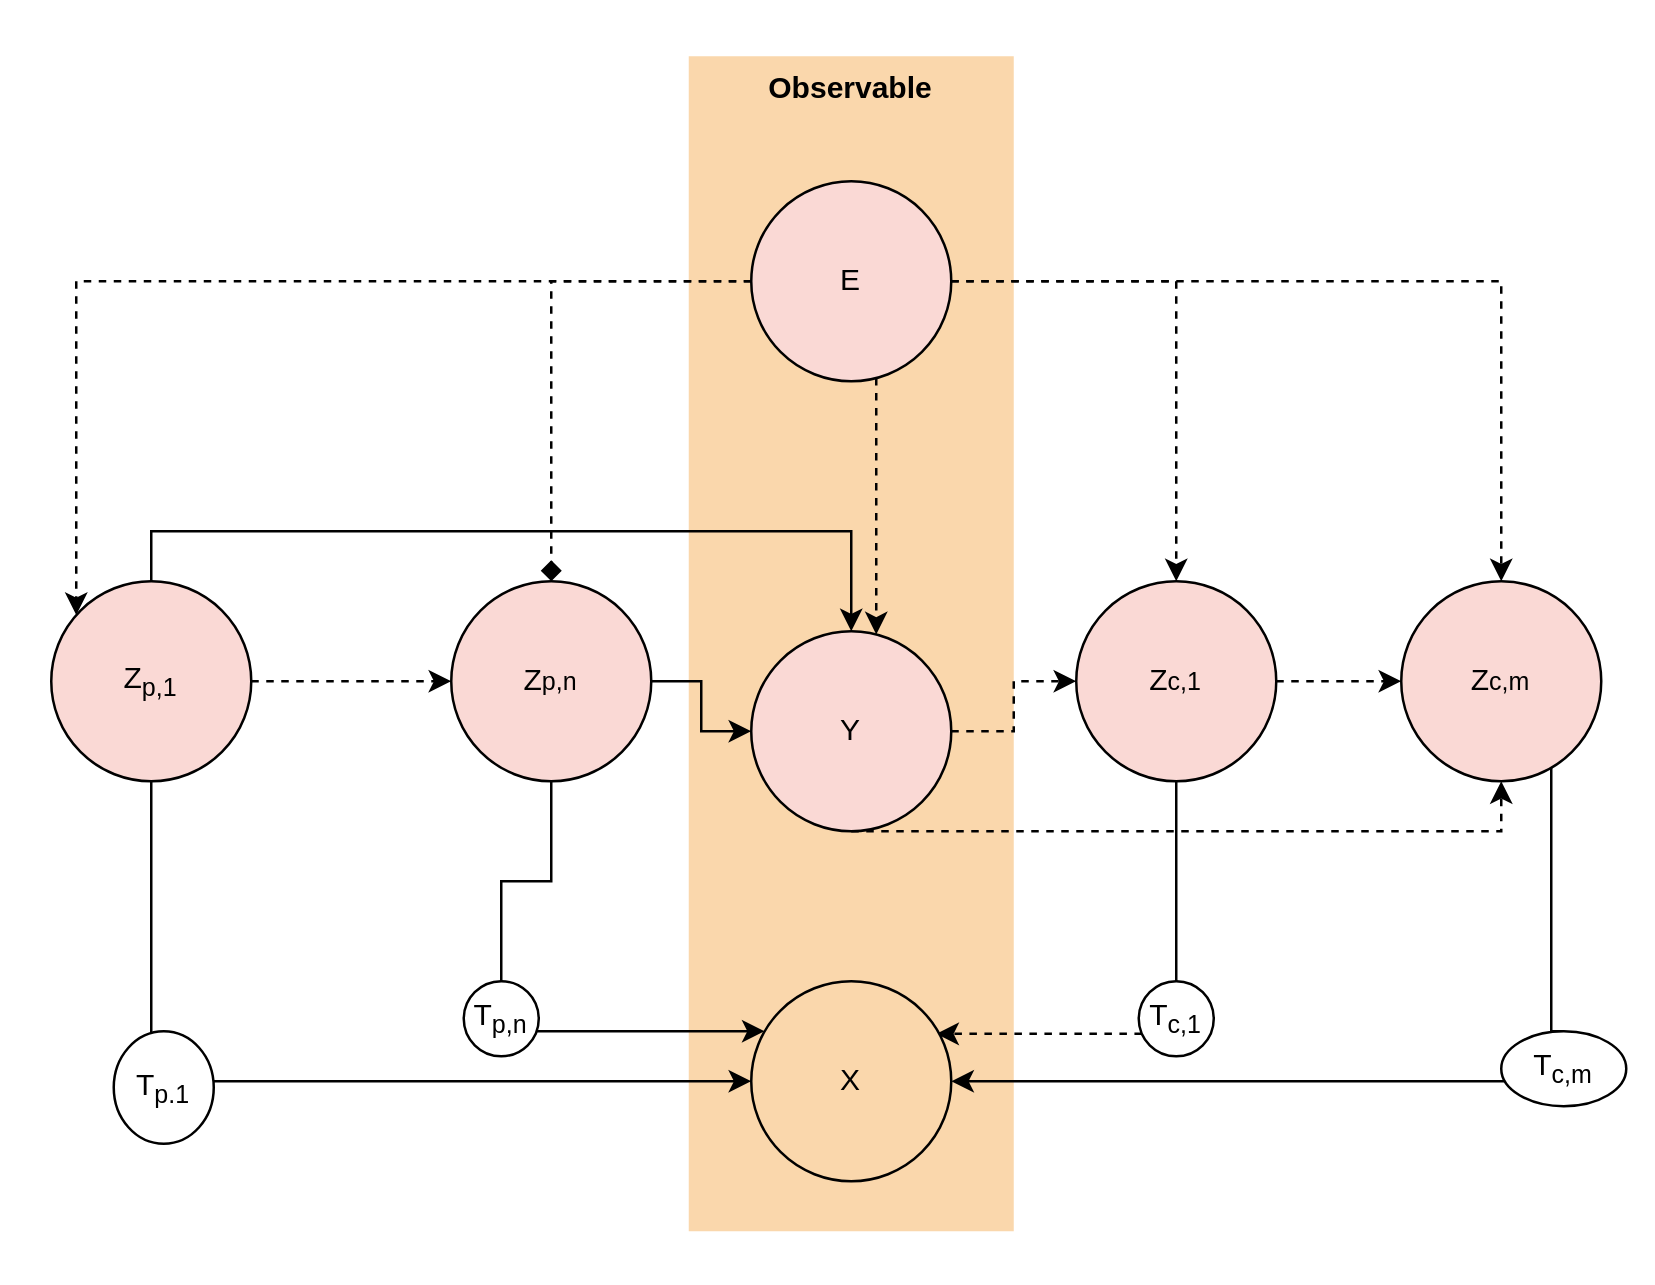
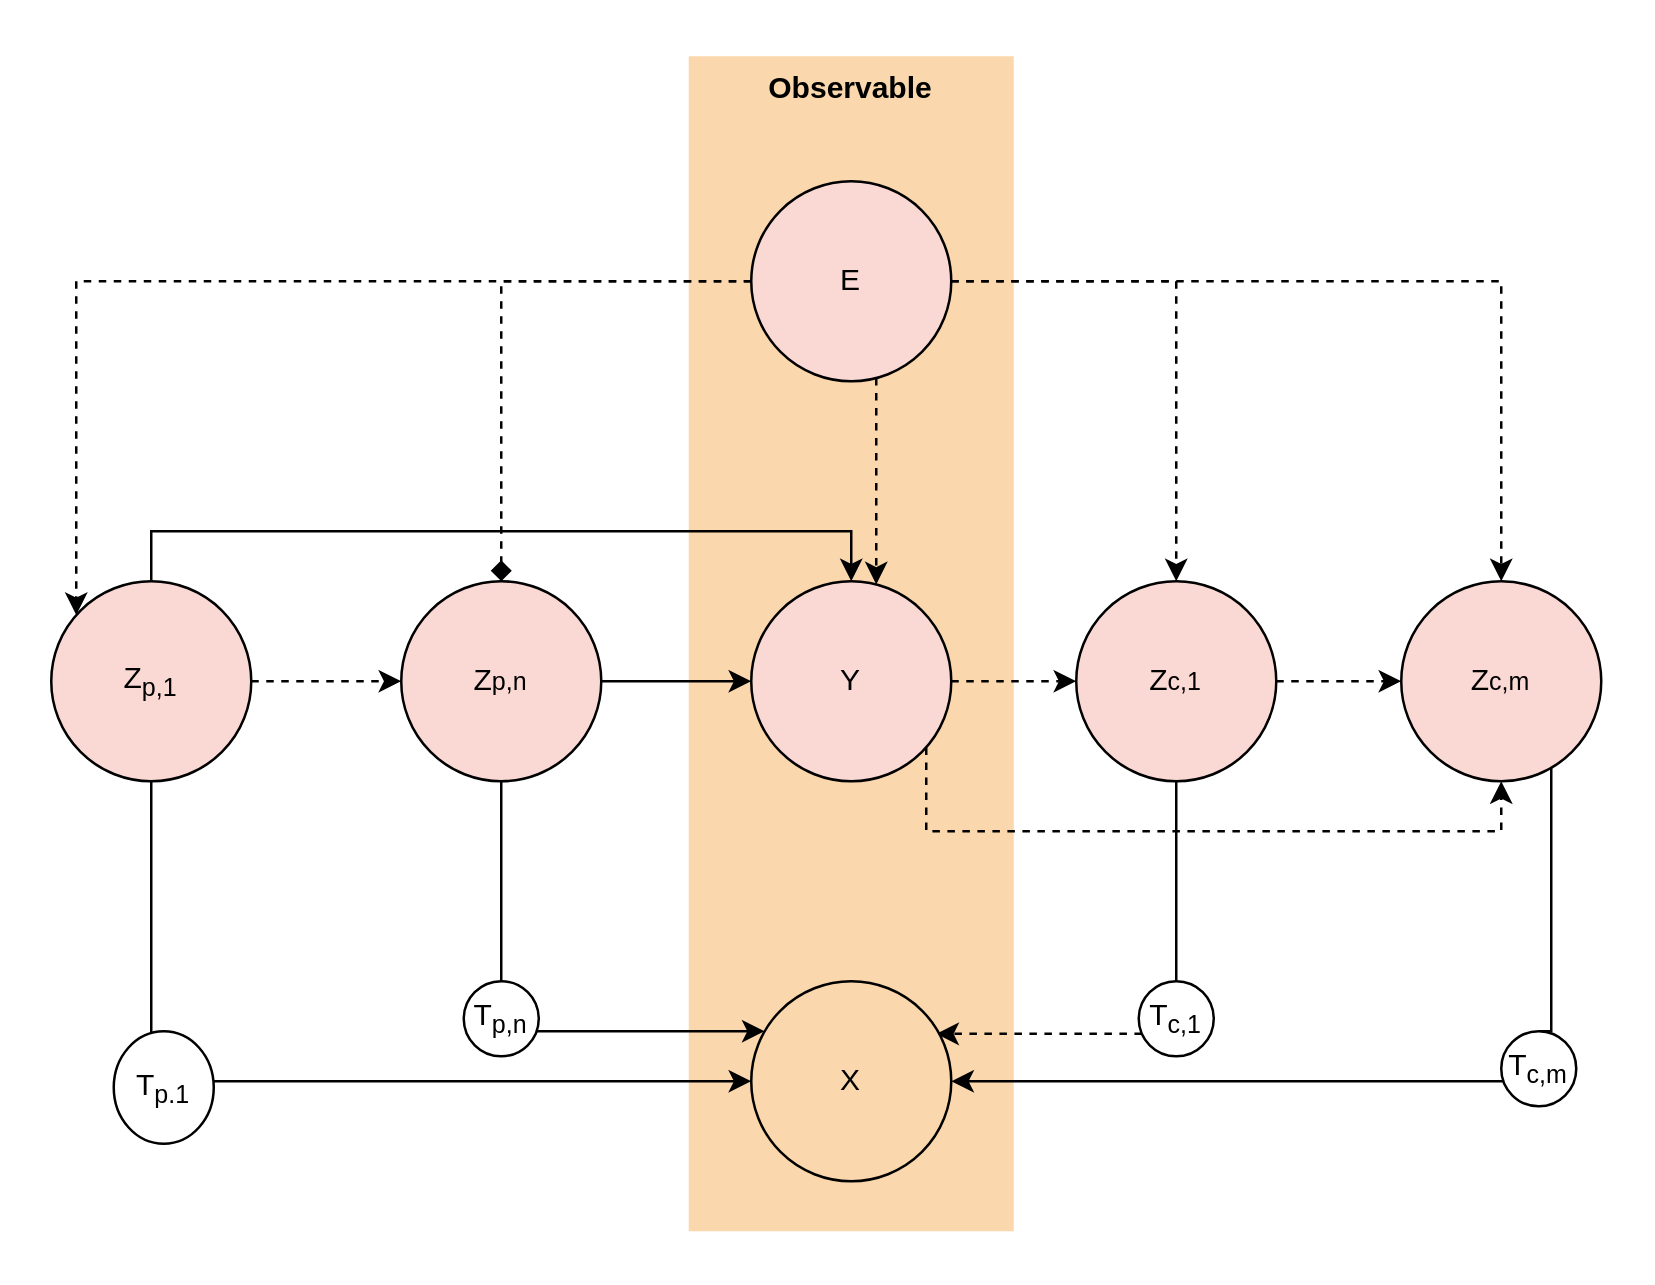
- <mxCell id="9" value="Z&lt;span style=&quot;font-size: 10px;&quot;&gt;p,n&lt;/span&gt;" style="ellipse;whiteSpace=wrap;html=1;aspect=fixed;fillColor=#fad9d5;strokeColor=default;" vertex="1" parent="1"><mxGeometry x="180" y="232" width="80" height="80" as="geometry" /></mxCell>
+ <mxCell id="9" value="Z&lt;span style=&quot;font-size: 10px;&quot;&gt;p,n&lt;/span&gt;" style="ellipse;whiteSpace=wrap;html=1;aspect=fixed;fillColor=#fad9d5;strokeColor=default;" vertex="1" parent="1"><mxGeometry x="160" y="232" width="80" height="80" as="geometry" /></mxCell>
- <mxCell id="12" value="Y" style="ellipse;whiteSpace=wrap;html=1;aspect=fixed;fillColor=#fad9d5;strokeColor=default;" vertex="1" parent="1"><mxGeometry x="300" y="252" width="80" height="80" as="geometry" /></mxCell>
+ <mxCell id="12" value="Y" style="ellipse;whiteSpace=wrap;html=1;aspect=fixed;fillColor=#fad9d5;strokeColor=default;" vertex="1" parent="1"><mxGeometry x="300" y="232" width="80" height="80" as="geometry" /></mxCell>
- <mxCell id="31" value="T&lt;sub&gt;c,m&lt;/sub&gt;" style="ellipse;whiteSpace=wrap;html=1;aspect=fixed;strokeColor=default;" vertex="1" parent="1"><mxGeometry x="600" y="412" width="50" height="30" as="geometry" /></mxCell>
+ <mxCell id="31" value="T&lt;sub&gt;c,m&lt;/sub&gt;" style="ellipse;whiteSpace=wrap;html=1;aspect=fixed;strokeColor=default;" vertex="1" parent="1"><mxGeometry x="600" y="412" width="30" height="30" as="geometry" /></mxCell>
